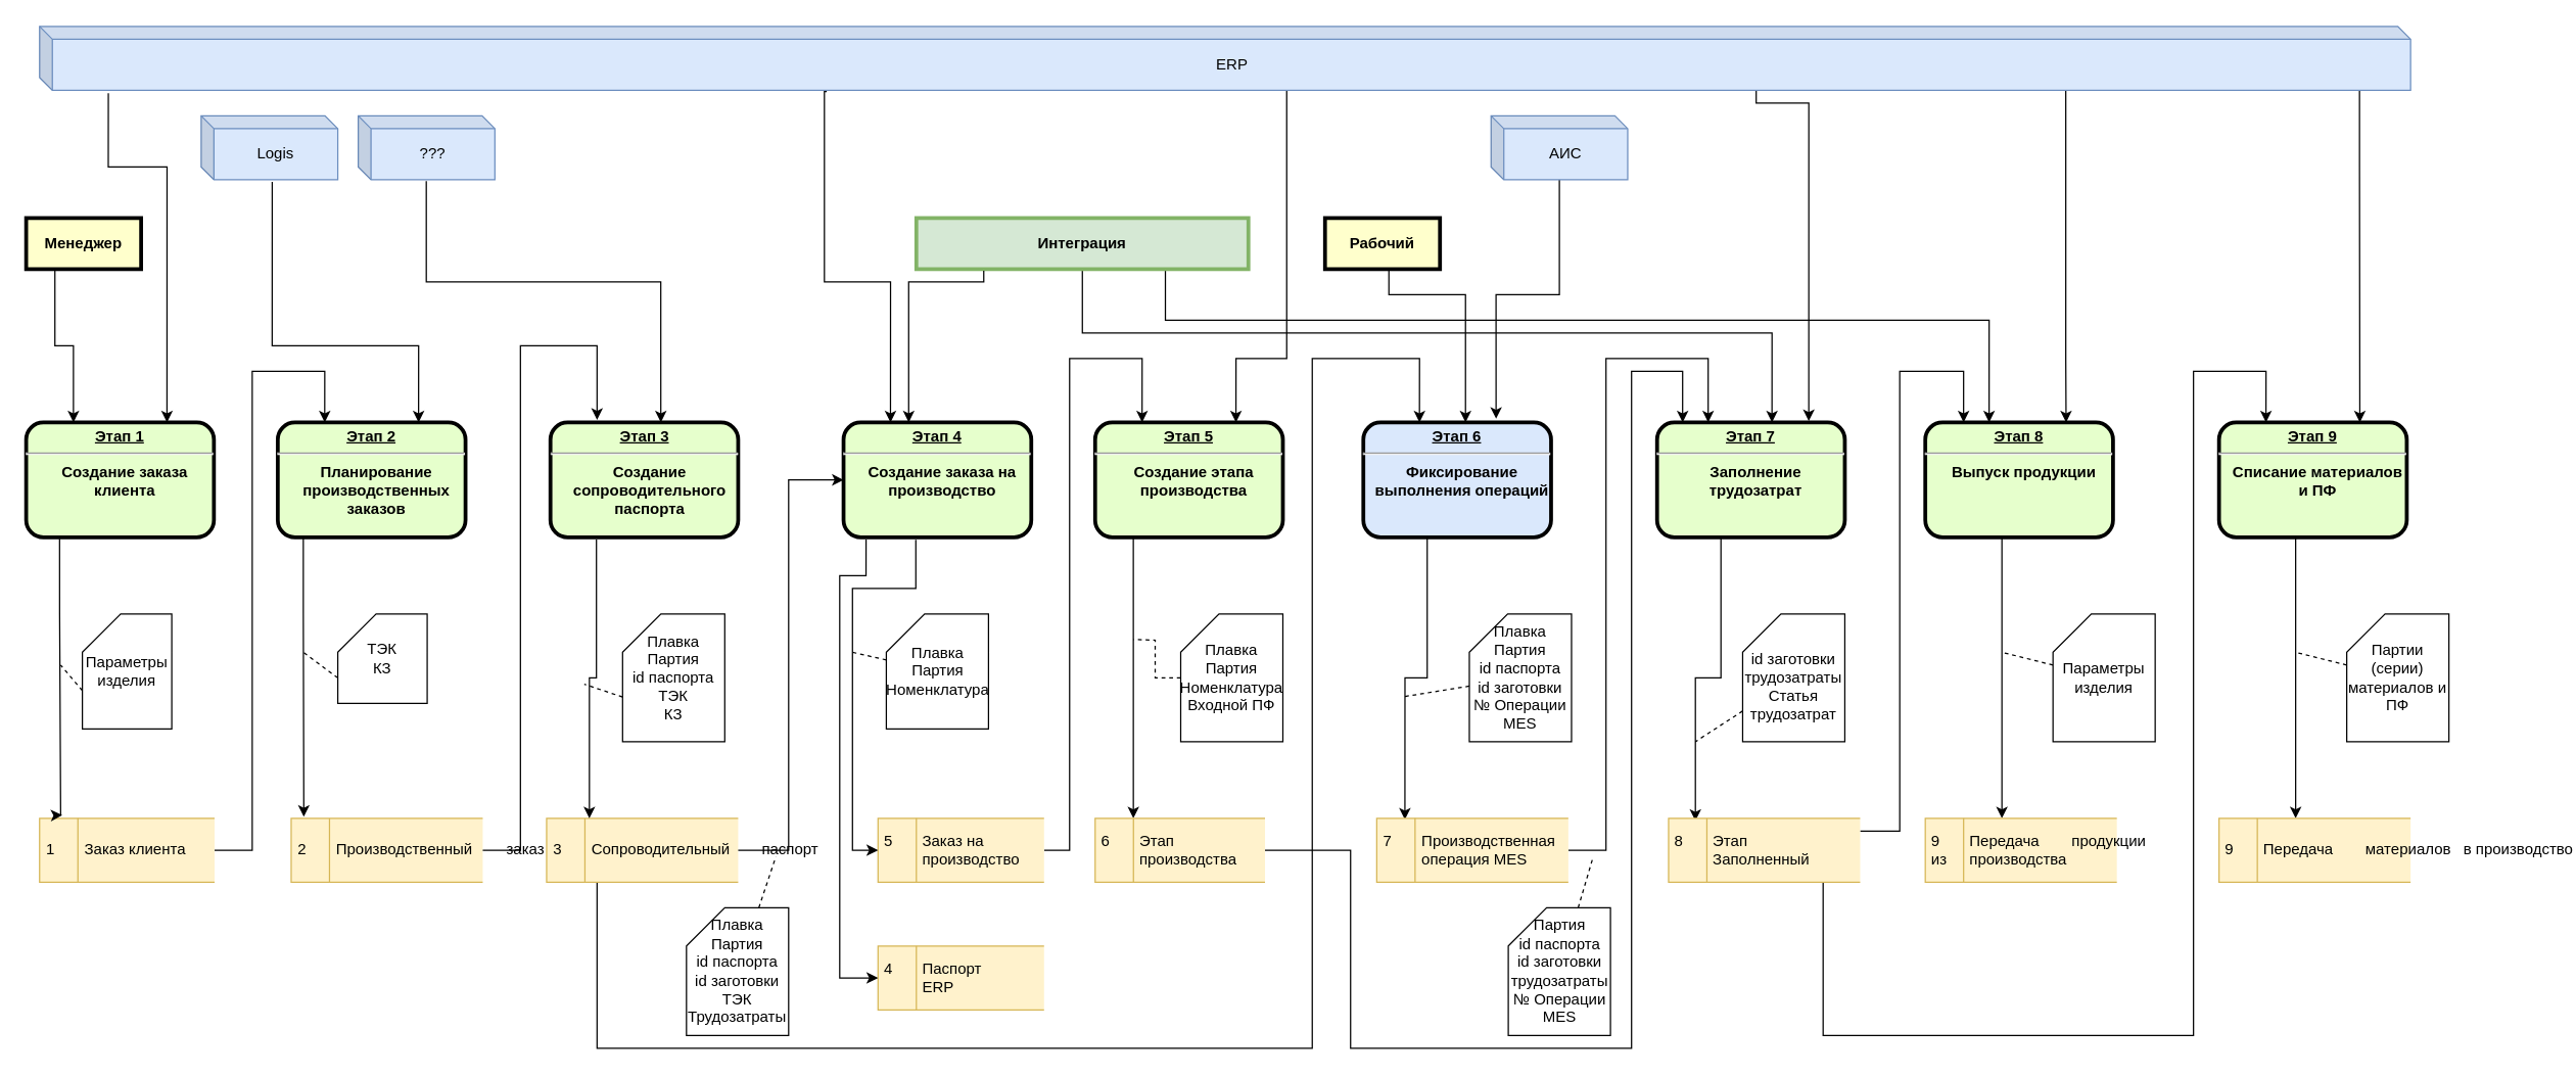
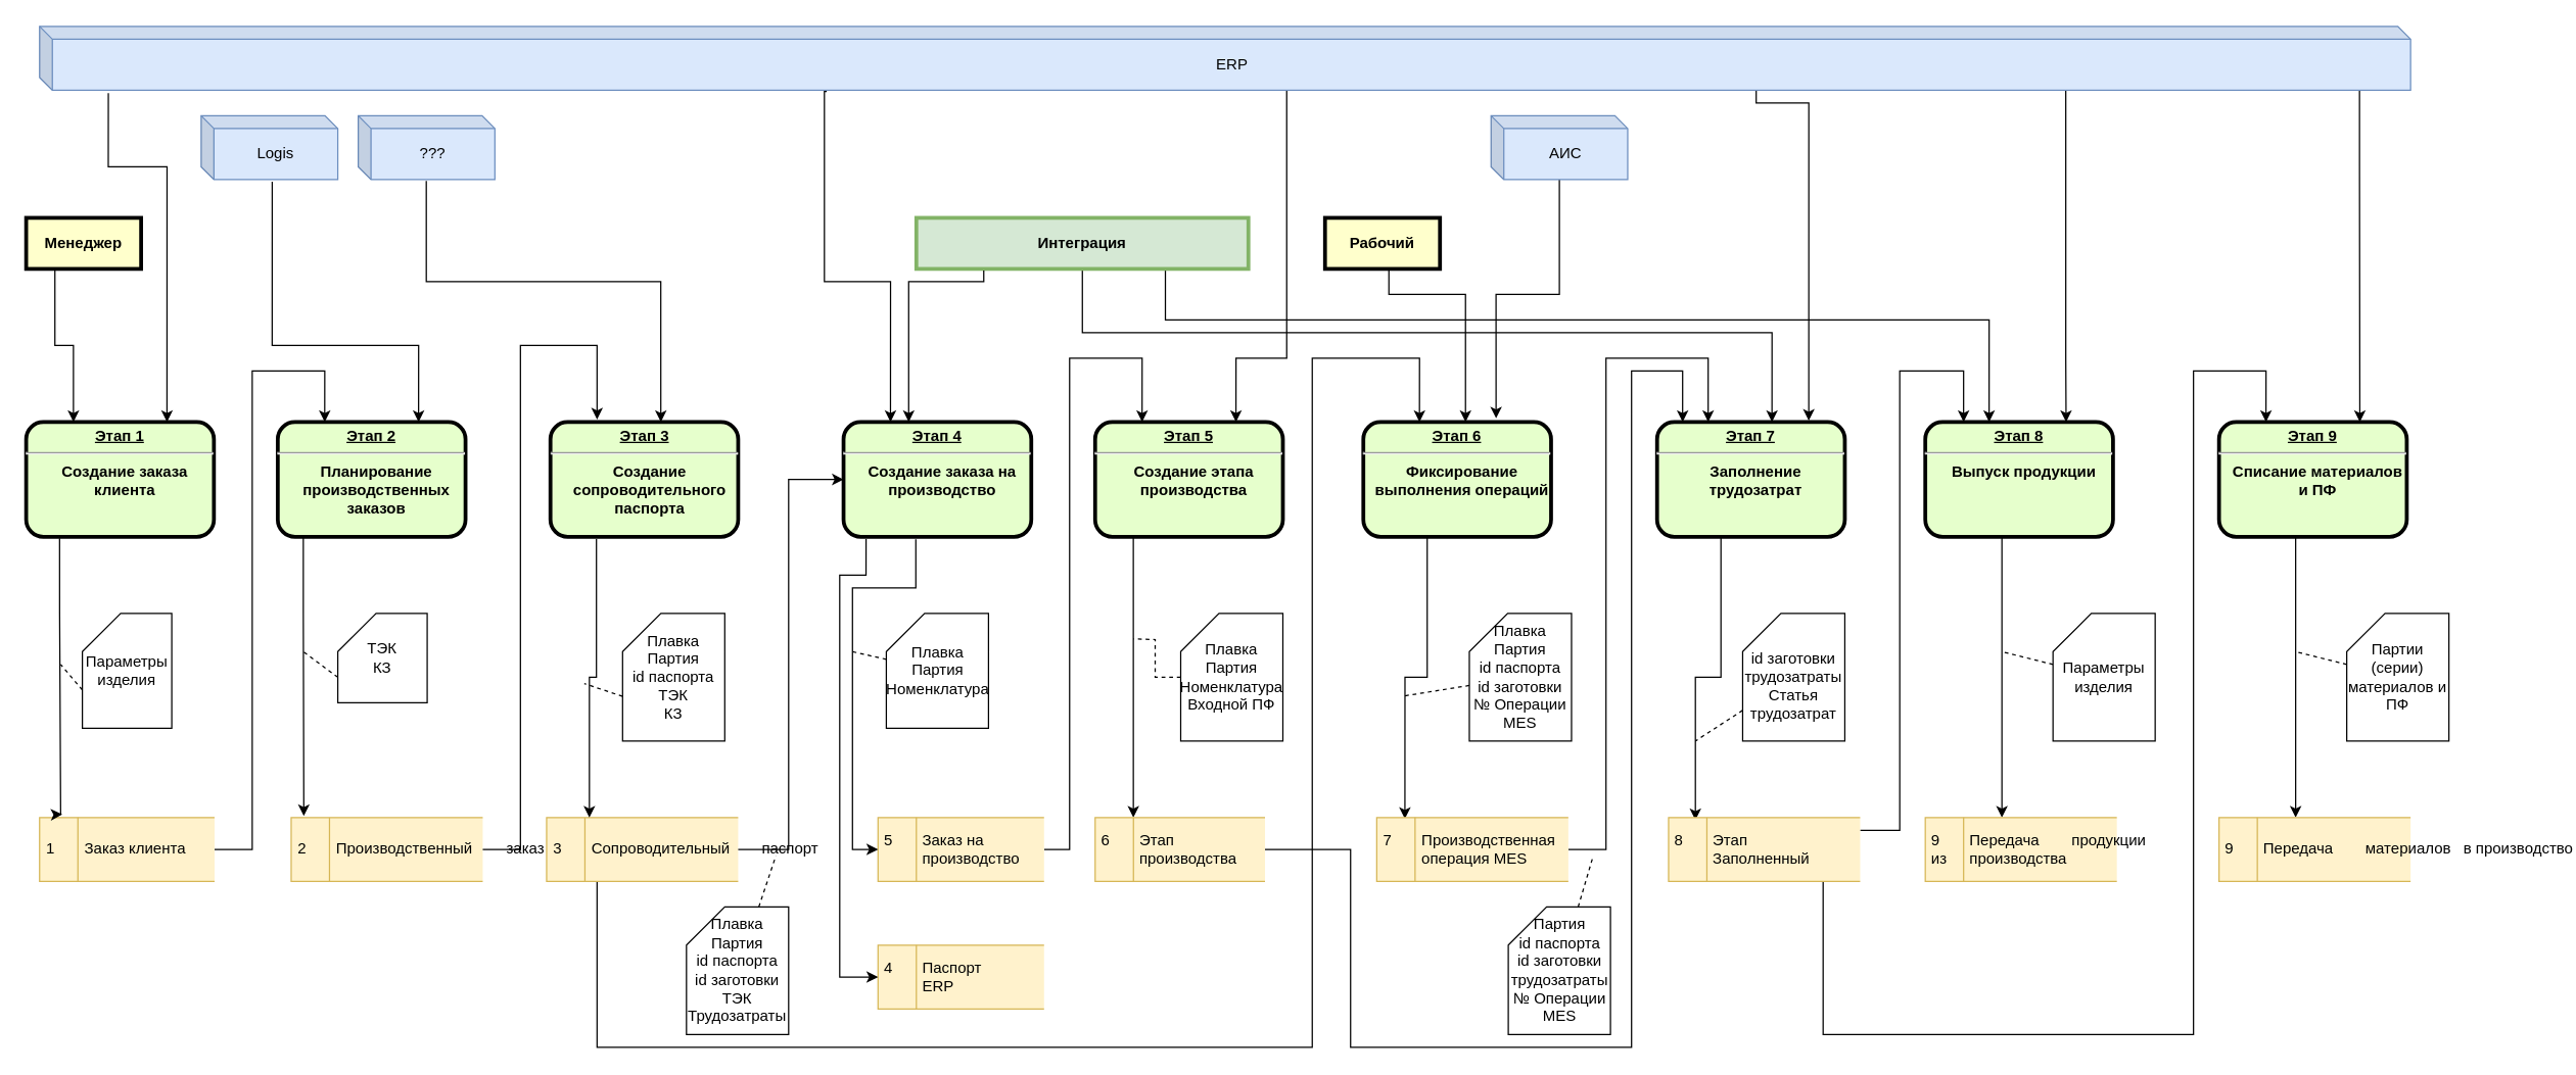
- <mxCell id="23" value="&lt;p style=&quot;margin: 0px; margin-top: 4px; text-align: center; text-decoration: underline;&quot;&gt;&lt;strong&gt;Этап 6&lt;/strong&gt;&lt;/p&gt;&lt;hr&gt;&lt;p style=&quot;margin: 0px; margin-left: 8px;&quot;&gt;Фиксирование выполнения операций&lt;/p&gt;" style="verticalAlign=middle;align=center;overflow=fill;fontSize=12;fontFamily=Helvetica;html=1;rounded=1;fontStyle=1;strokeWidth=3;fillColor=#dae8fc;whiteSpace=wrap;" parent="1" vertex="1"><mxGeometry x="1067" y="330" width="147" height="90" as="geometry" /></mxCell>
+ <mxCell id="23" value="&lt;p style=&quot;margin: 0px; margin-top: 4px; text-align: center; text-decoration: underline;&quot;&gt;&lt;strong&gt;Этап 6&lt;/strong&gt;&lt;/p&gt;&lt;hr&gt;&lt;p style=&quot;margin: 0px; margin-left: 8px;&quot;&gt;Фиксирование выполнения операций&lt;/p&gt;" style="verticalAlign=middle;align=center;overflow=fill;fontSize=12;fontFamily=Helvetica;html=1;rounded=1;fontStyle=1;strokeWidth=3;fillColor=#E6FFCC;whiteSpace=wrap;" parent="1" vertex="1"><mxGeometry x="1067" y="330" width="147" height="90" as="geometry" /></mxCell>
